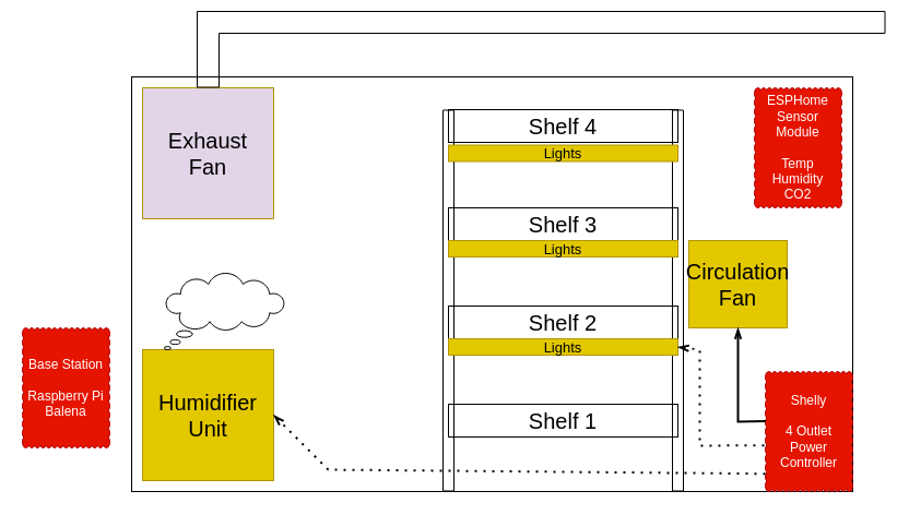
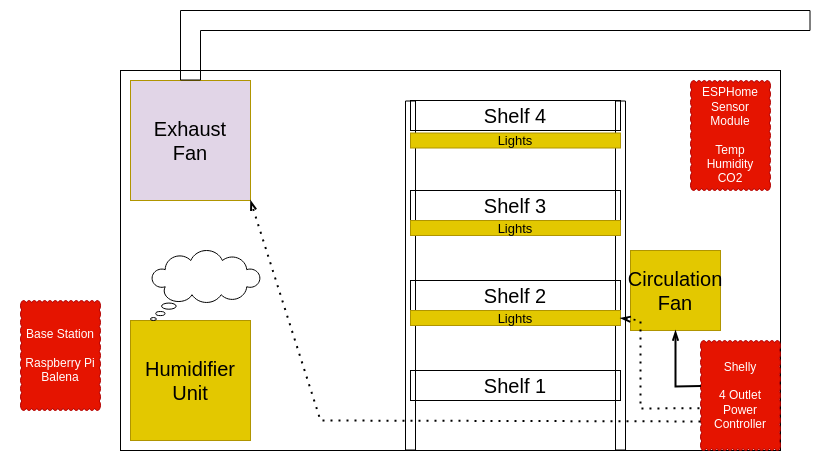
- <mxCell id="16" value="&lt;span style=&quot;font-size: 20px;&quot;&gt;Circulation&lt;/span&gt;&lt;br&gt;&lt;div&gt;&lt;span style=&quot;font-size: 20px;&quot;&gt;Fan&lt;/span&gt;&lt;/div&gt;" style="whiteSpace=wrap;html=1;fillColor=#e3c800;fontColor=#000000;strokeColor=#B09500;" vertex="1" parent="1"><mxGeometry x="630" y="220" width="90" height="80" as="geometry" /></mxCell>
+ <mxCell id="16" value="&lt;span style=&quot;font-size: 20px;&quot;&gt;Circulation&lt;/span&gt;&lt;br&gt;&lt;div&gt;&lt;span style=&quot;font-size: 20px;&quot;&gt;Fan&lt;/span&gt;&lt;/div&gt;" style="whiteSpace=wrap;html=1;fillColor=#e3c800;fontColor=#000000;strokeColor=#B09500;" vertex="1" parent="1"><mxGeometry x="630" y="250" width="90" height="80" as="geometry" /></mxCell>
+ <mxCell id="21" value="" style="endArrow=openThin;dashed=1;html=1;dashPattern=1 3;strokeWidth=2;rounded=0;endFill=0;entryX=1;entryY=1;entryDx=0;entryDy=0;exitX=0;exitY=0.736;exitDx=0;exitDy=0;exitPerimeter=0;" edge="1" parent="1" source="18" target="8"><mxGeometry width="50" height="50" relative="1" as="geometry"><mxPoint x="690" y="362" as="sourcePoint" /><mxPoint x="610" y="340" as="targetPoint" /><Array as="points"><mxPoint x="320" y="420" /></Array></mxGeometry></mxCell>
- <mxCell id="22" value="" style="endArrow=openThin;dashed=1;html=1;dashPattern=1 3;strokeWidth=2;rounded=0;endFill=0;entryX=1;entryY=0.5;entryDx=0;entryDy=0;exitX=0;exitY=0.852;exitDx=0;exitDy=0;exitPerimeter=0;" edge="1" parent="1" source="18" target="3"><mxGeometry width="50" height="50" relative="1" as="geometry"><mxPoint x="710" y="402" as="sourcePoint" /><mxPoint x="260" y="150" as="targetPoint" /><Array as="points"><mxPoint x="300" y="430" /></Array></mxGeometry></mxCell>
